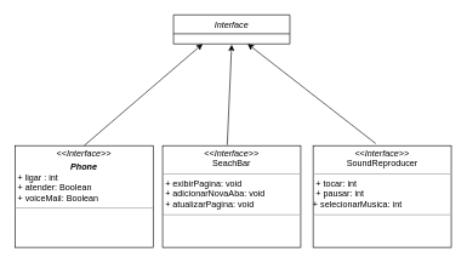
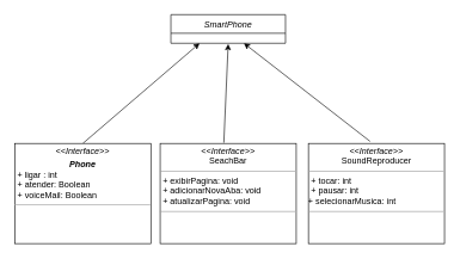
- <mxCell id="2" value="Interface" style="swimlane;fontStyle=2;align=center;verticalAlign=top;childLayout=stackLayout;horizontal=1;startSize=26;horizontalStack=0;resizeParent=1;resizeLast=0;collapsible=1;marginBottom=0;rounded=0;shadow=0;strokeWidth=1;" parent="1" vertex="1"><mxGeometry x="238" y="20" width="160" height="40" as="geometry"><mxRectangle x="230" y="140" width="160" height="26" as="alternateBounds" /></mxGeometry></mxCell>
+ <mxCell id="2" value="SmartPhone" style="swimlane;fontStyle=2;align=center;verticalAlign=top;childLayout=stackLayout;horizontal=1;startSize=26;horizontalStack=0;resizeParent=1;resizeLast=0;collapsible=1;marginBottom=0;rounded=0;shadow=0;strokeWidth=1;" parent="1" vertex="1"><mxGeometry x="238" y="20" width="160" height="40" as="geometry"><mxRectangle x="230" y="140" width="160" height="26" as="alternateBounds" /></mxGeometry></mxCell>
